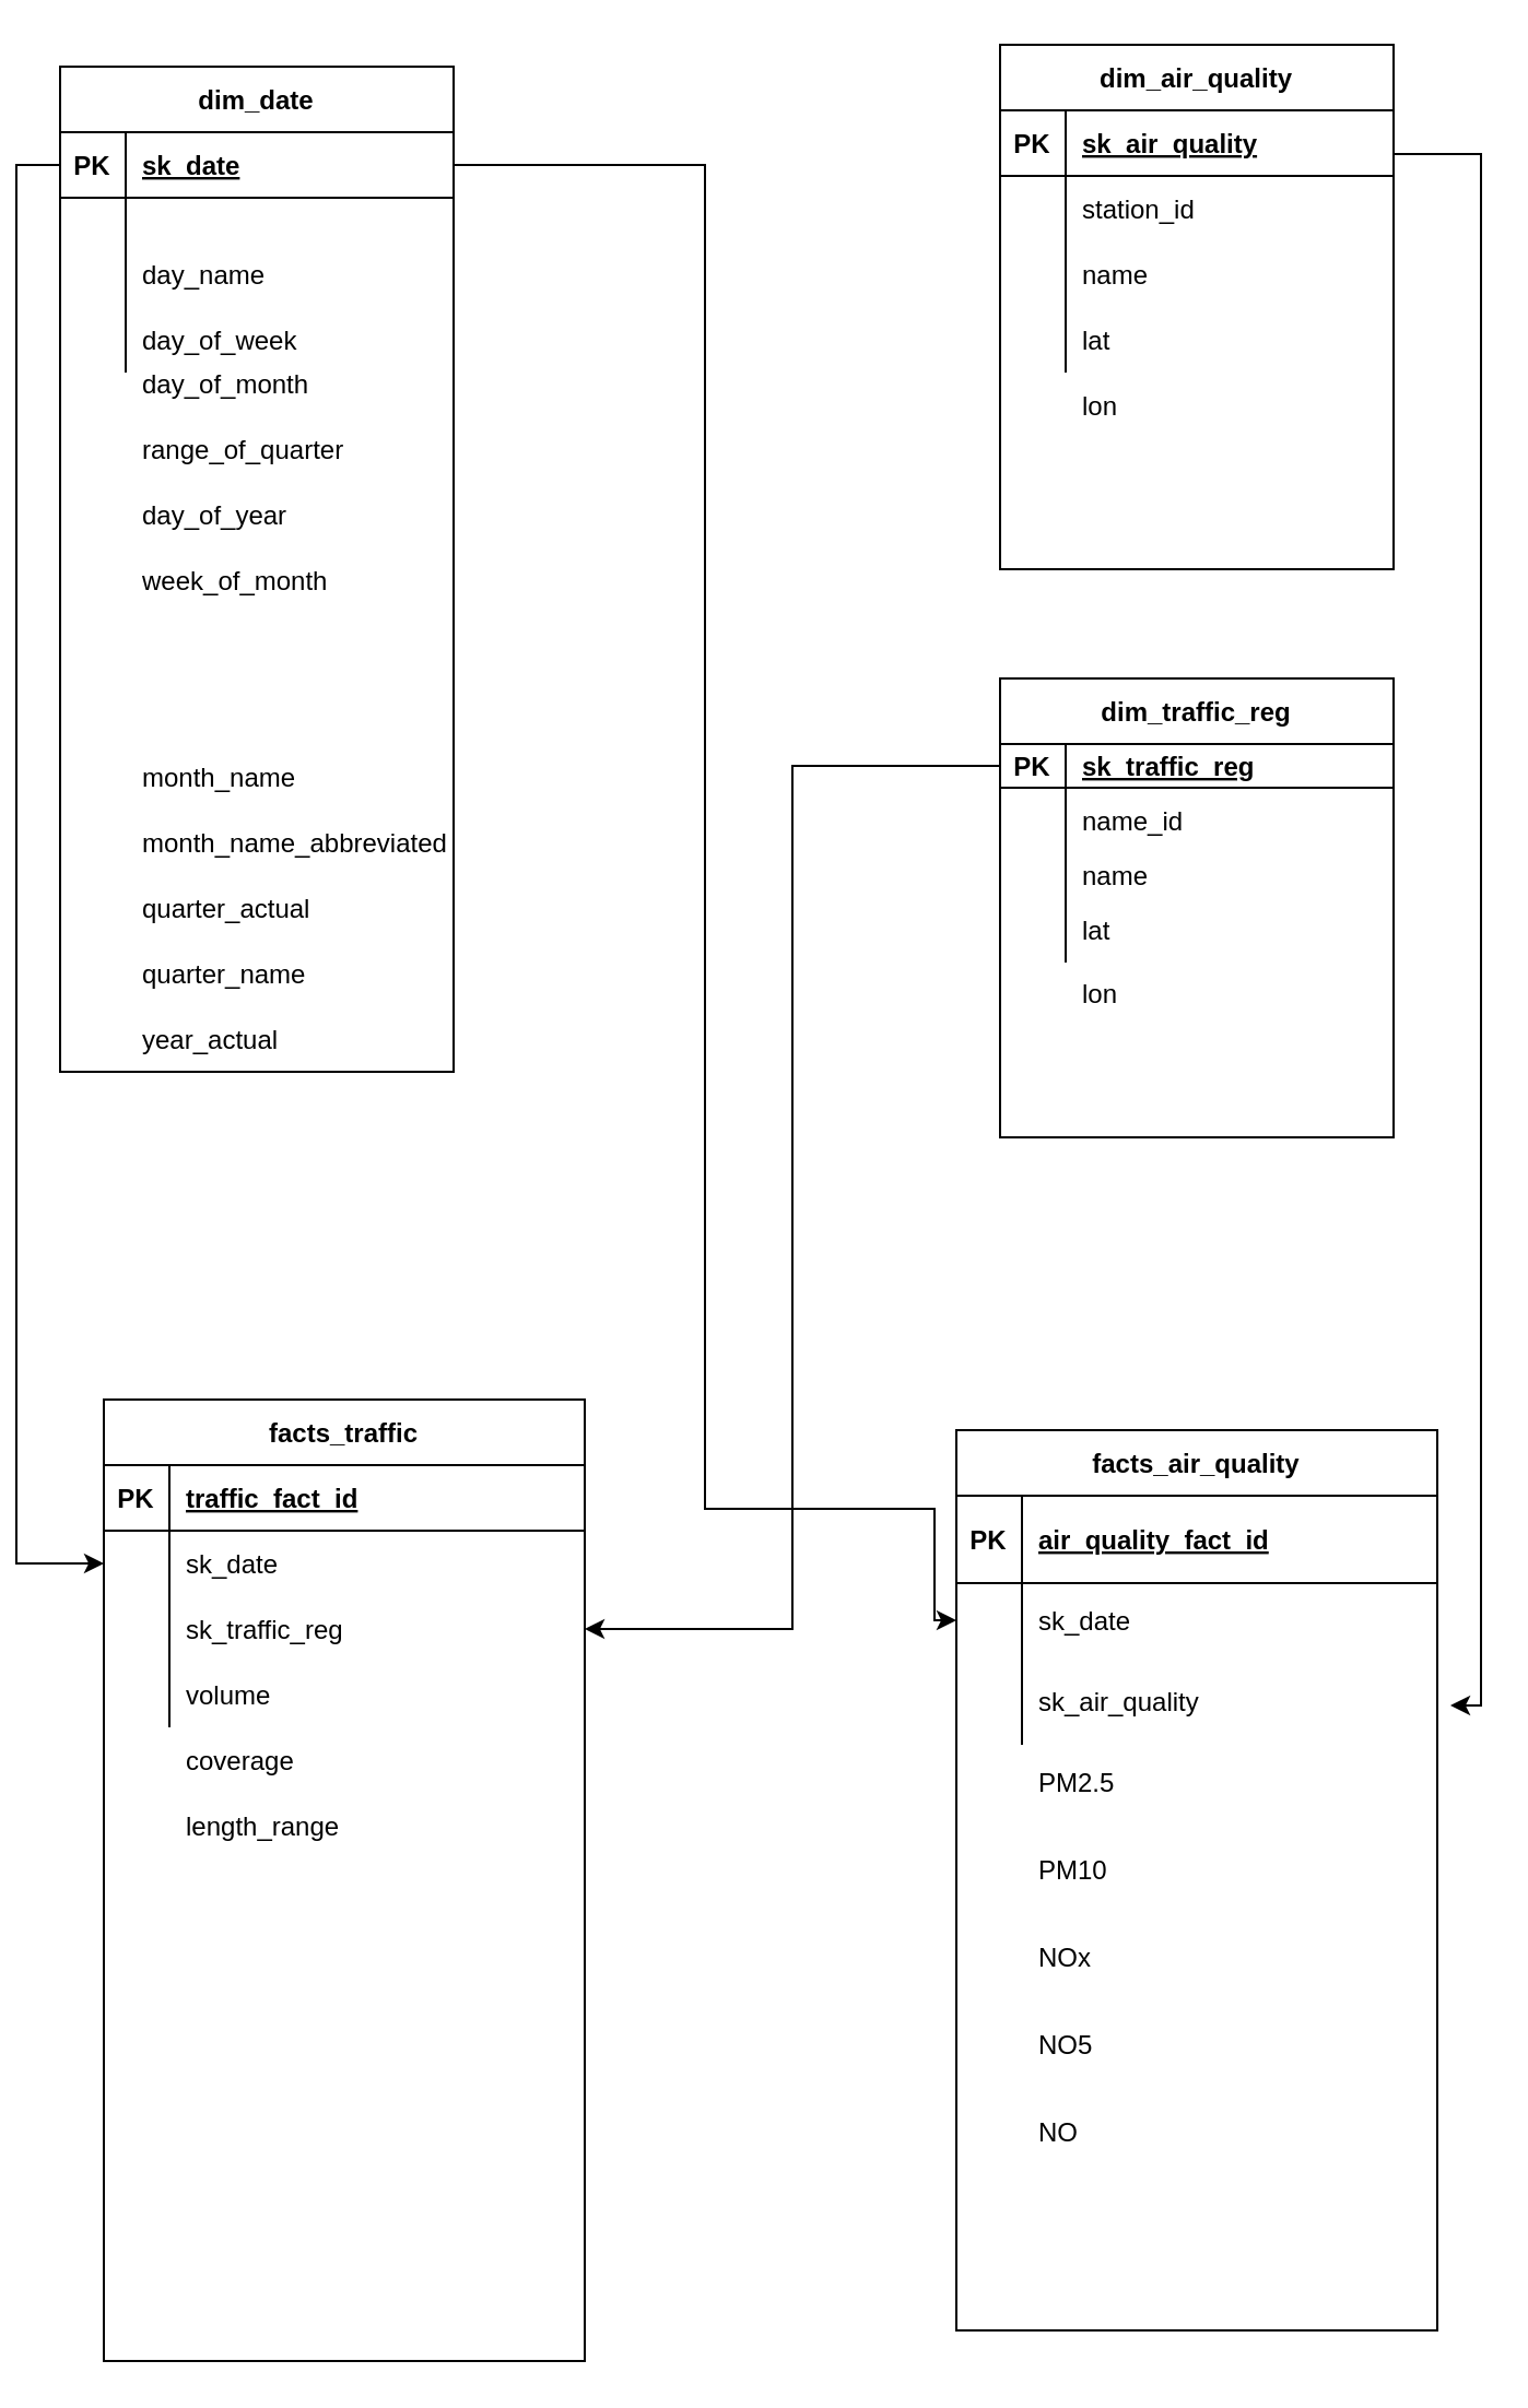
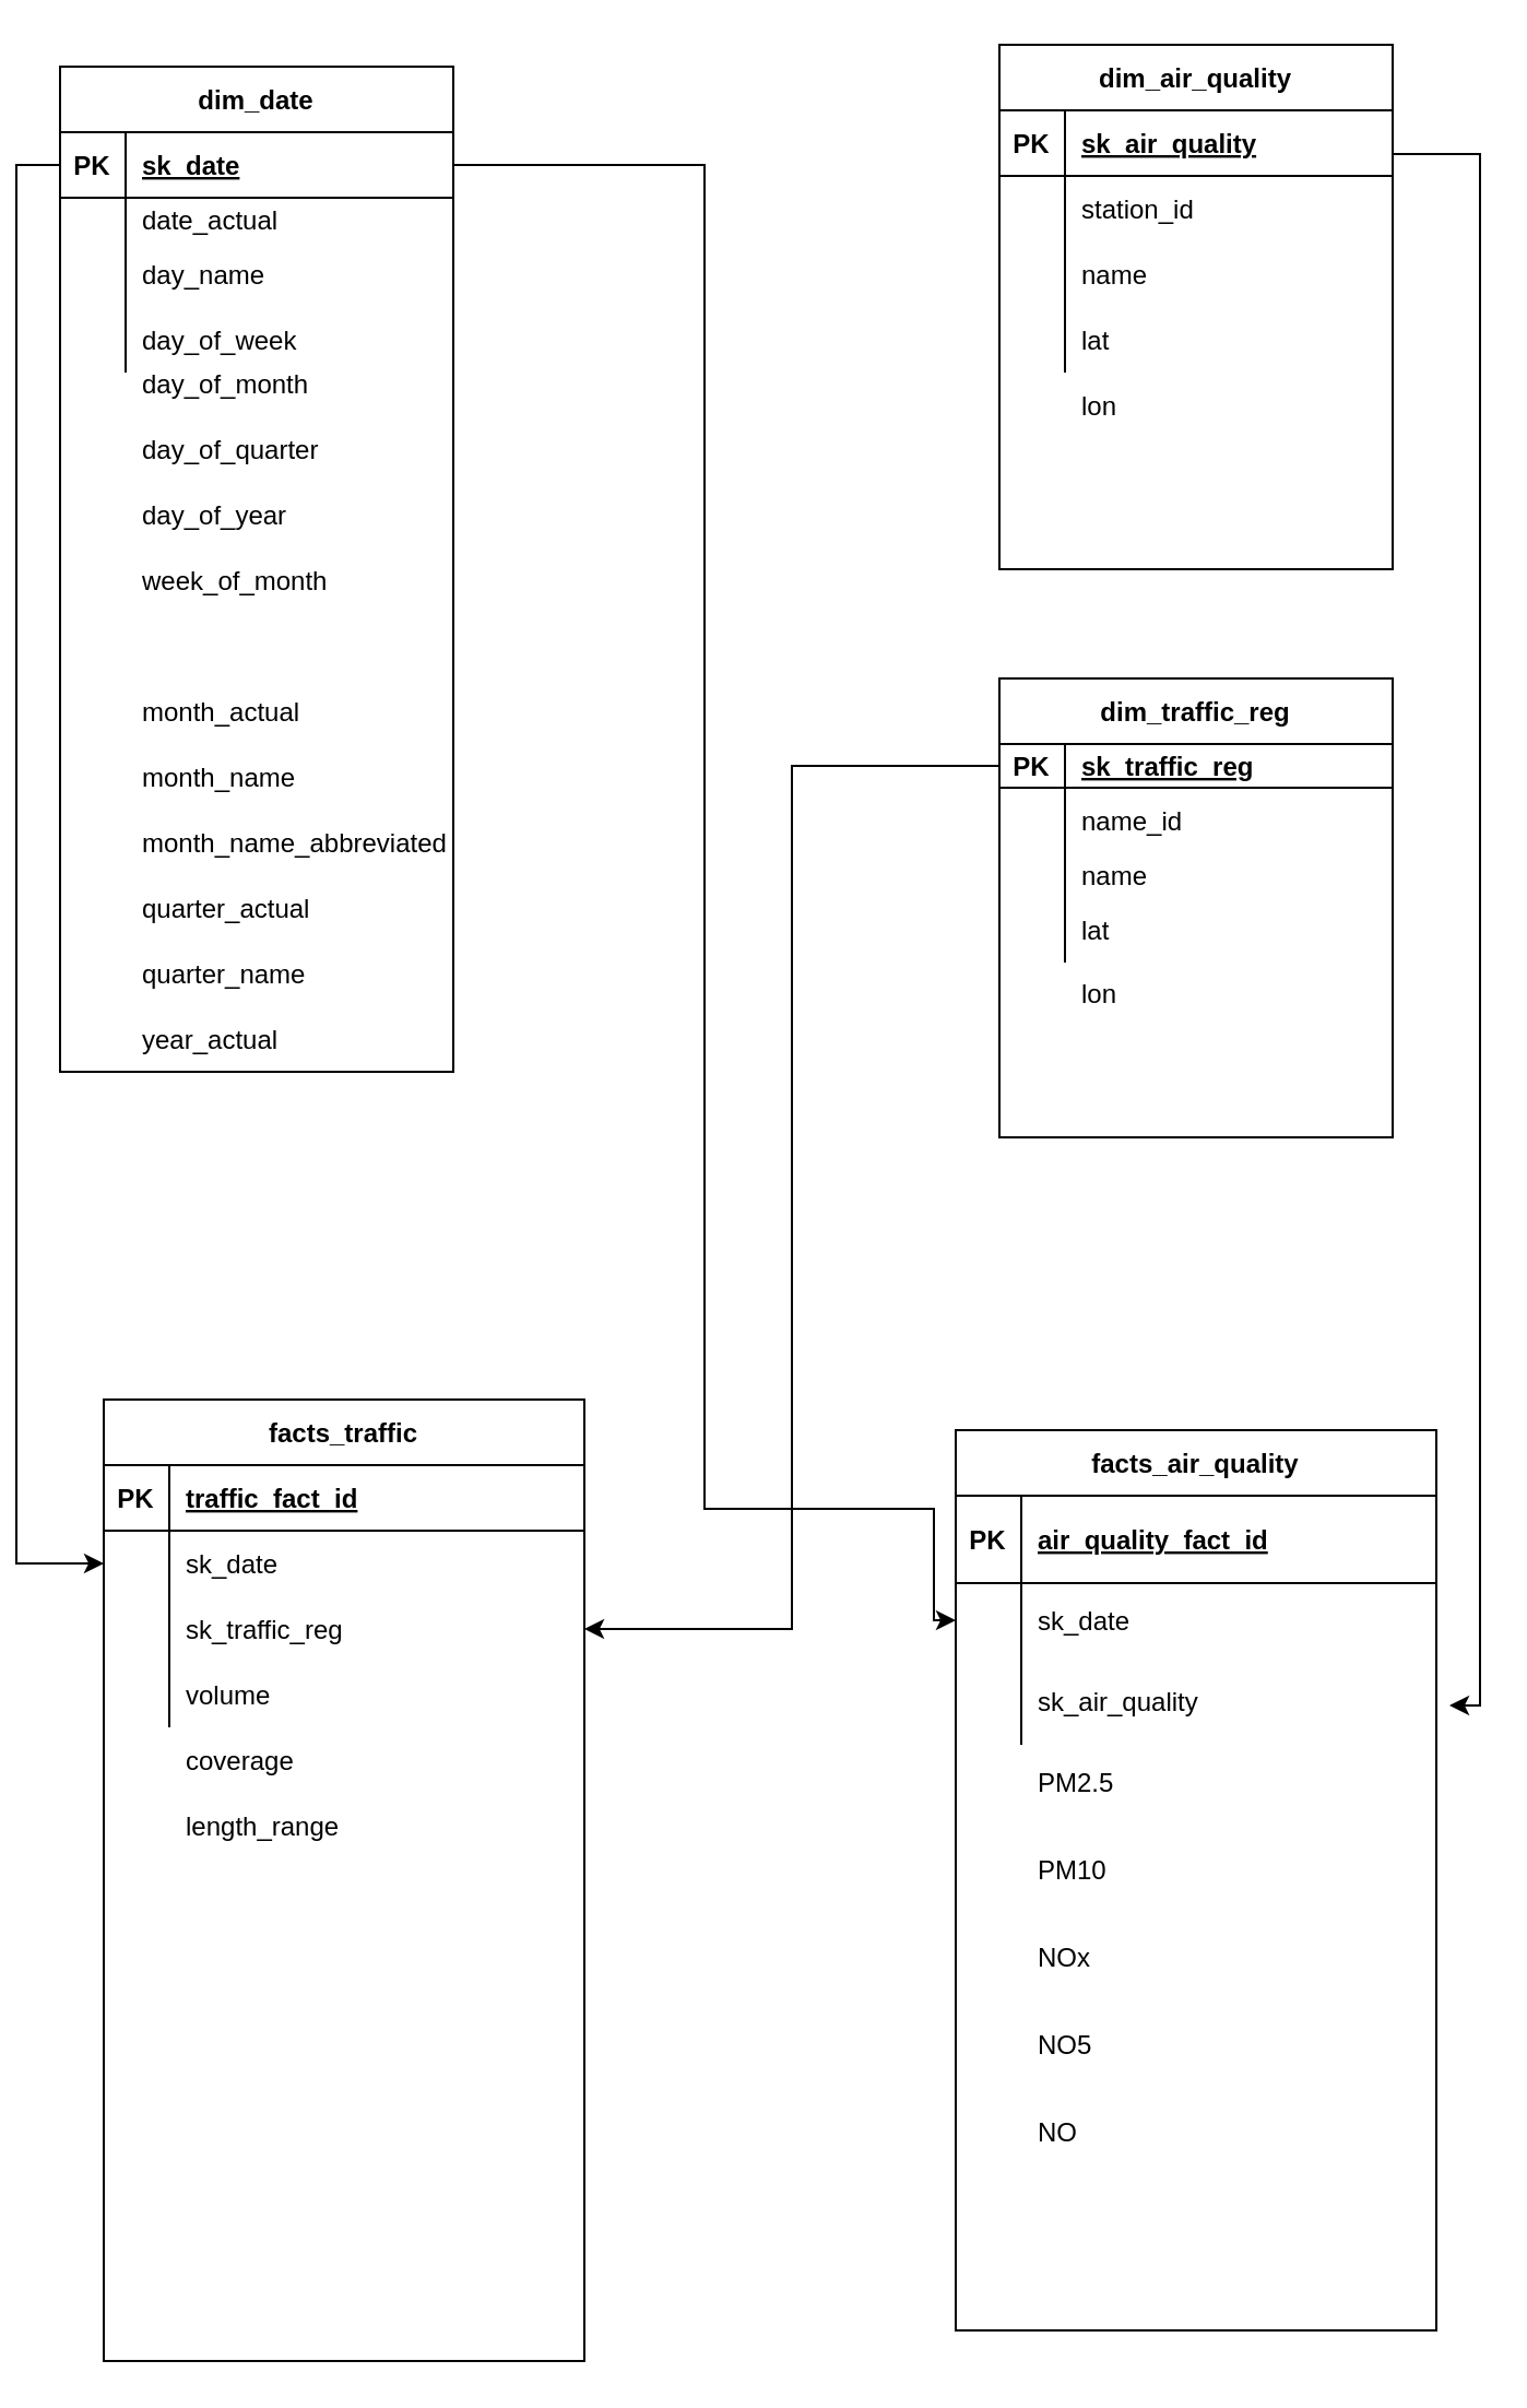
+ <mxCell id="67" value="date_actual" style="shape=partialRectangle;connectable=0;fillColor=none;top=0;left=0;bottom=0;right=0;align=left;spacingLeft=6;overflow=hidden;" parent="65" vertex="1"><mxGeometry x="30" width="150" height="20" as="geometry" /></mxCell>
- <mxCell id="79" value="range_of_quarter" style="shape=partialRectangle;connectable=0;fillColor=none;top=0;left=0;bottom=0;right=0;align=left;spacingLeft=6;overflow=hidden;" vertex="1" parent="77"><mxGeometry x="30" width="150" height="30" as="geometry" /></mxCell>
+ <mxCell id="79" value="day_of_quarter" style="shape=partialRectangle;connectable=0;fillColor=none;top=0;left=0;bottom=0;right=0;align=left;spacingLeft=6;overflow=hidden;" vertex="1" parent="77"><mxGeometry x="30" width="150" height="30" as="geometry" /></mxCell>
+ <mxCell id="102" value="month_actual" style="shape=partialRectangle;connectable=0;fillColor=none;top=0;left=0;bottom=0;right=0;align=left;spacingLeft=6;overflow=hidden;" vertex="1" parent="100"><mxGeometry x="30" width="150" height="30" as="geometry" /></mxCell>
